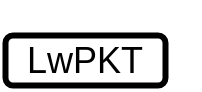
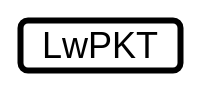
- <mxCell id="2" value="LwPKT" style="rounded=1;whiteSpace=wrap;html=1;strokeWidth=6;fontSize=36;shadow=0;" vertex="1" parent="1"><mxGeometry x="5" y="35" width="160" height="50" as="geometry" /></mxCell>
+ <mxCell id="2" value="LwPKT" style="rounded=1;whiteSpace=wrap;html=1;strokeWidth=6;fontSize=36;shadow=0;" vertex="1" parent="1"><mxGeometry x="20" y="20" width="160" height="50" as="geometry" /></mxCell>
